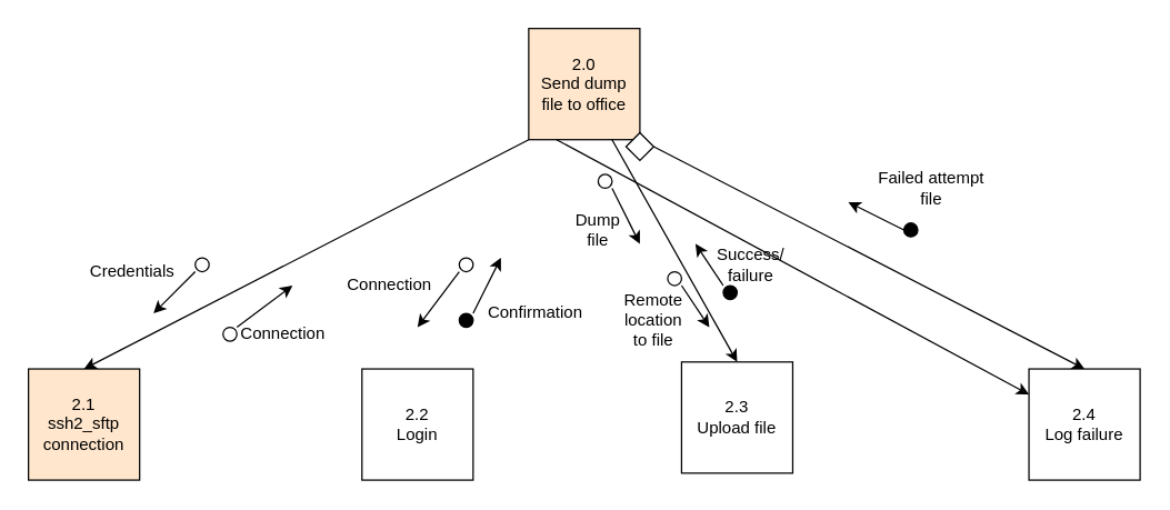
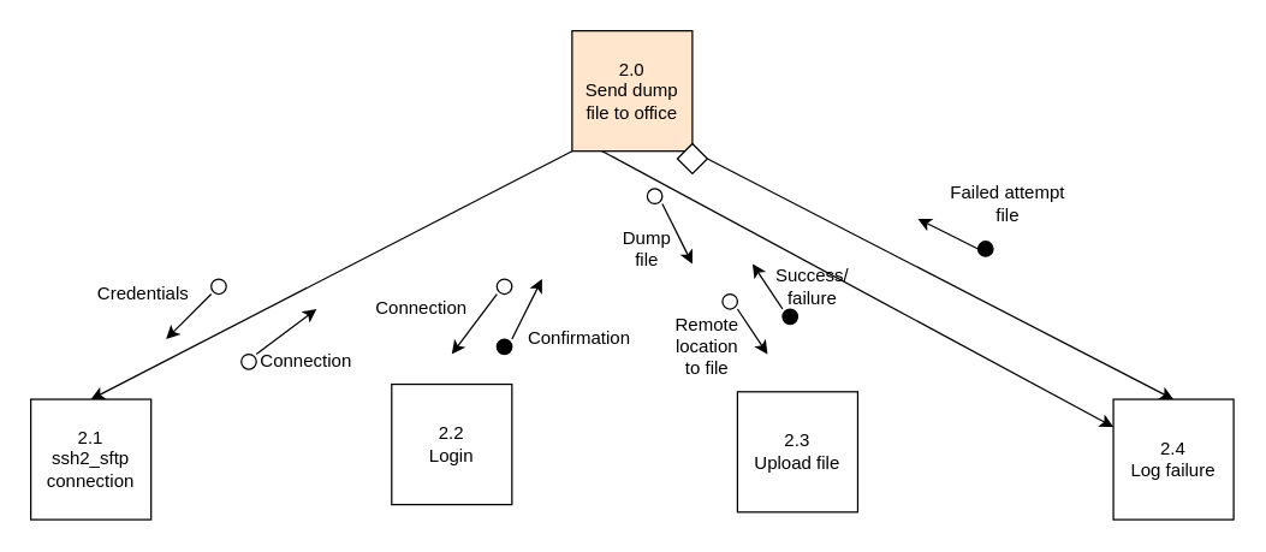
- <mxCell id="12" value="" style="endArrow=classic;html=1;exitX=0.75;exitY=1;exitDx=0;exitDy=0;entryX=0.5;entryY=0;entryDx=0;entryDy=0;" edge="1" parent="1" source="2" target="5"><mxGeometry width="50" height="50" relative="1" as="geometry"><mxPoint x="460" y="205" as="sourcePoint" /><mxPoint x="510" y="155" as="targetPoint" /></mxGeometry></mxCell>
- <mxCell id="3" value="2.1&lt;br&gt;ssh2_sftp connection" style="whiteSpace=wrap;html=1;aspect=fixed;fillColor=#ffe6cc;" vertex="1" parent="1"><mxGeometry x="20" y="265" width="80" height="80" as="geometry" /></mxCell>
+ <mxCell id="3" value="2.1&lt;br&gt;ssh2_sftp connection" style="whiteSpace=wrap;html=1;aspect=fixed;" vertex="1" parent="1"><mxGeometry x="20" y="265" width="80" height="80" as="geometry" /></mxCell>
- <mxCell id="4" value="2.2&lt;br&gt;Login" style="whiteSpace=wrap;html=1;aspect=fixed;" vertex="1" parent="1"><mxGeometry x="260" y="265" width="80" height="80" as="geometry" /></mxCell>
+ <mxCell id="4" value="2.2&lt;br&gt;Login" style="whiteSpace=wrap;html=1;aspect=fixed;" vertex="1" parent="1"><mxGeometry x="260" y="255" width="80" height="80" as="geometry" /></mxCell>
